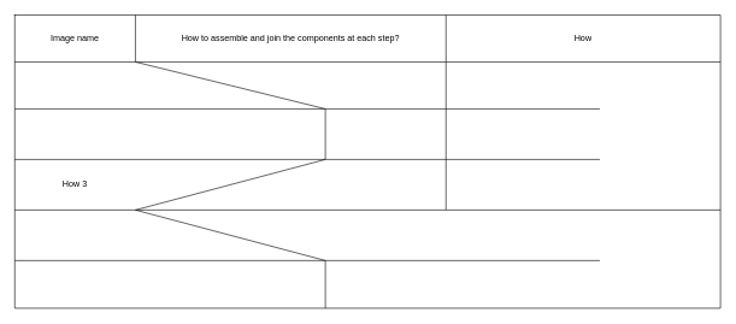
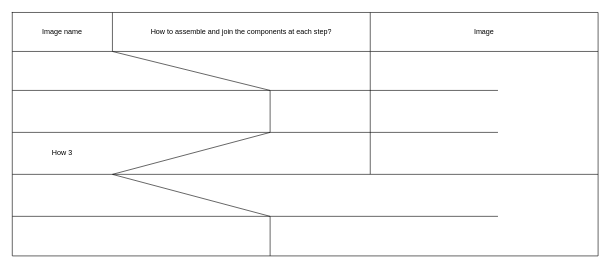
- <mxCell id="6" value="How" style="shape=partialRectangle;html=1;whiteSpace=wrap;connectable=0;overflow=hidden;fillColor=none;top=0;left=0;bottom=0;right=0;" parent="3" vertex="1"><mxGeometry x="597" width="380" height="65" as="geometry" /></mxCell>
+ <mxCell id="6" value="Image" style="shape=partialRectangle;html=1;whiteSpace=wrap;connectable=0;overflow=hidden;fillColor=none;top=0;left=0;bottom=0;right=0;" parent="3" vertex="1"><mxGeometry x="597" width="380" height="65" as="geometry" /></mxCell>
